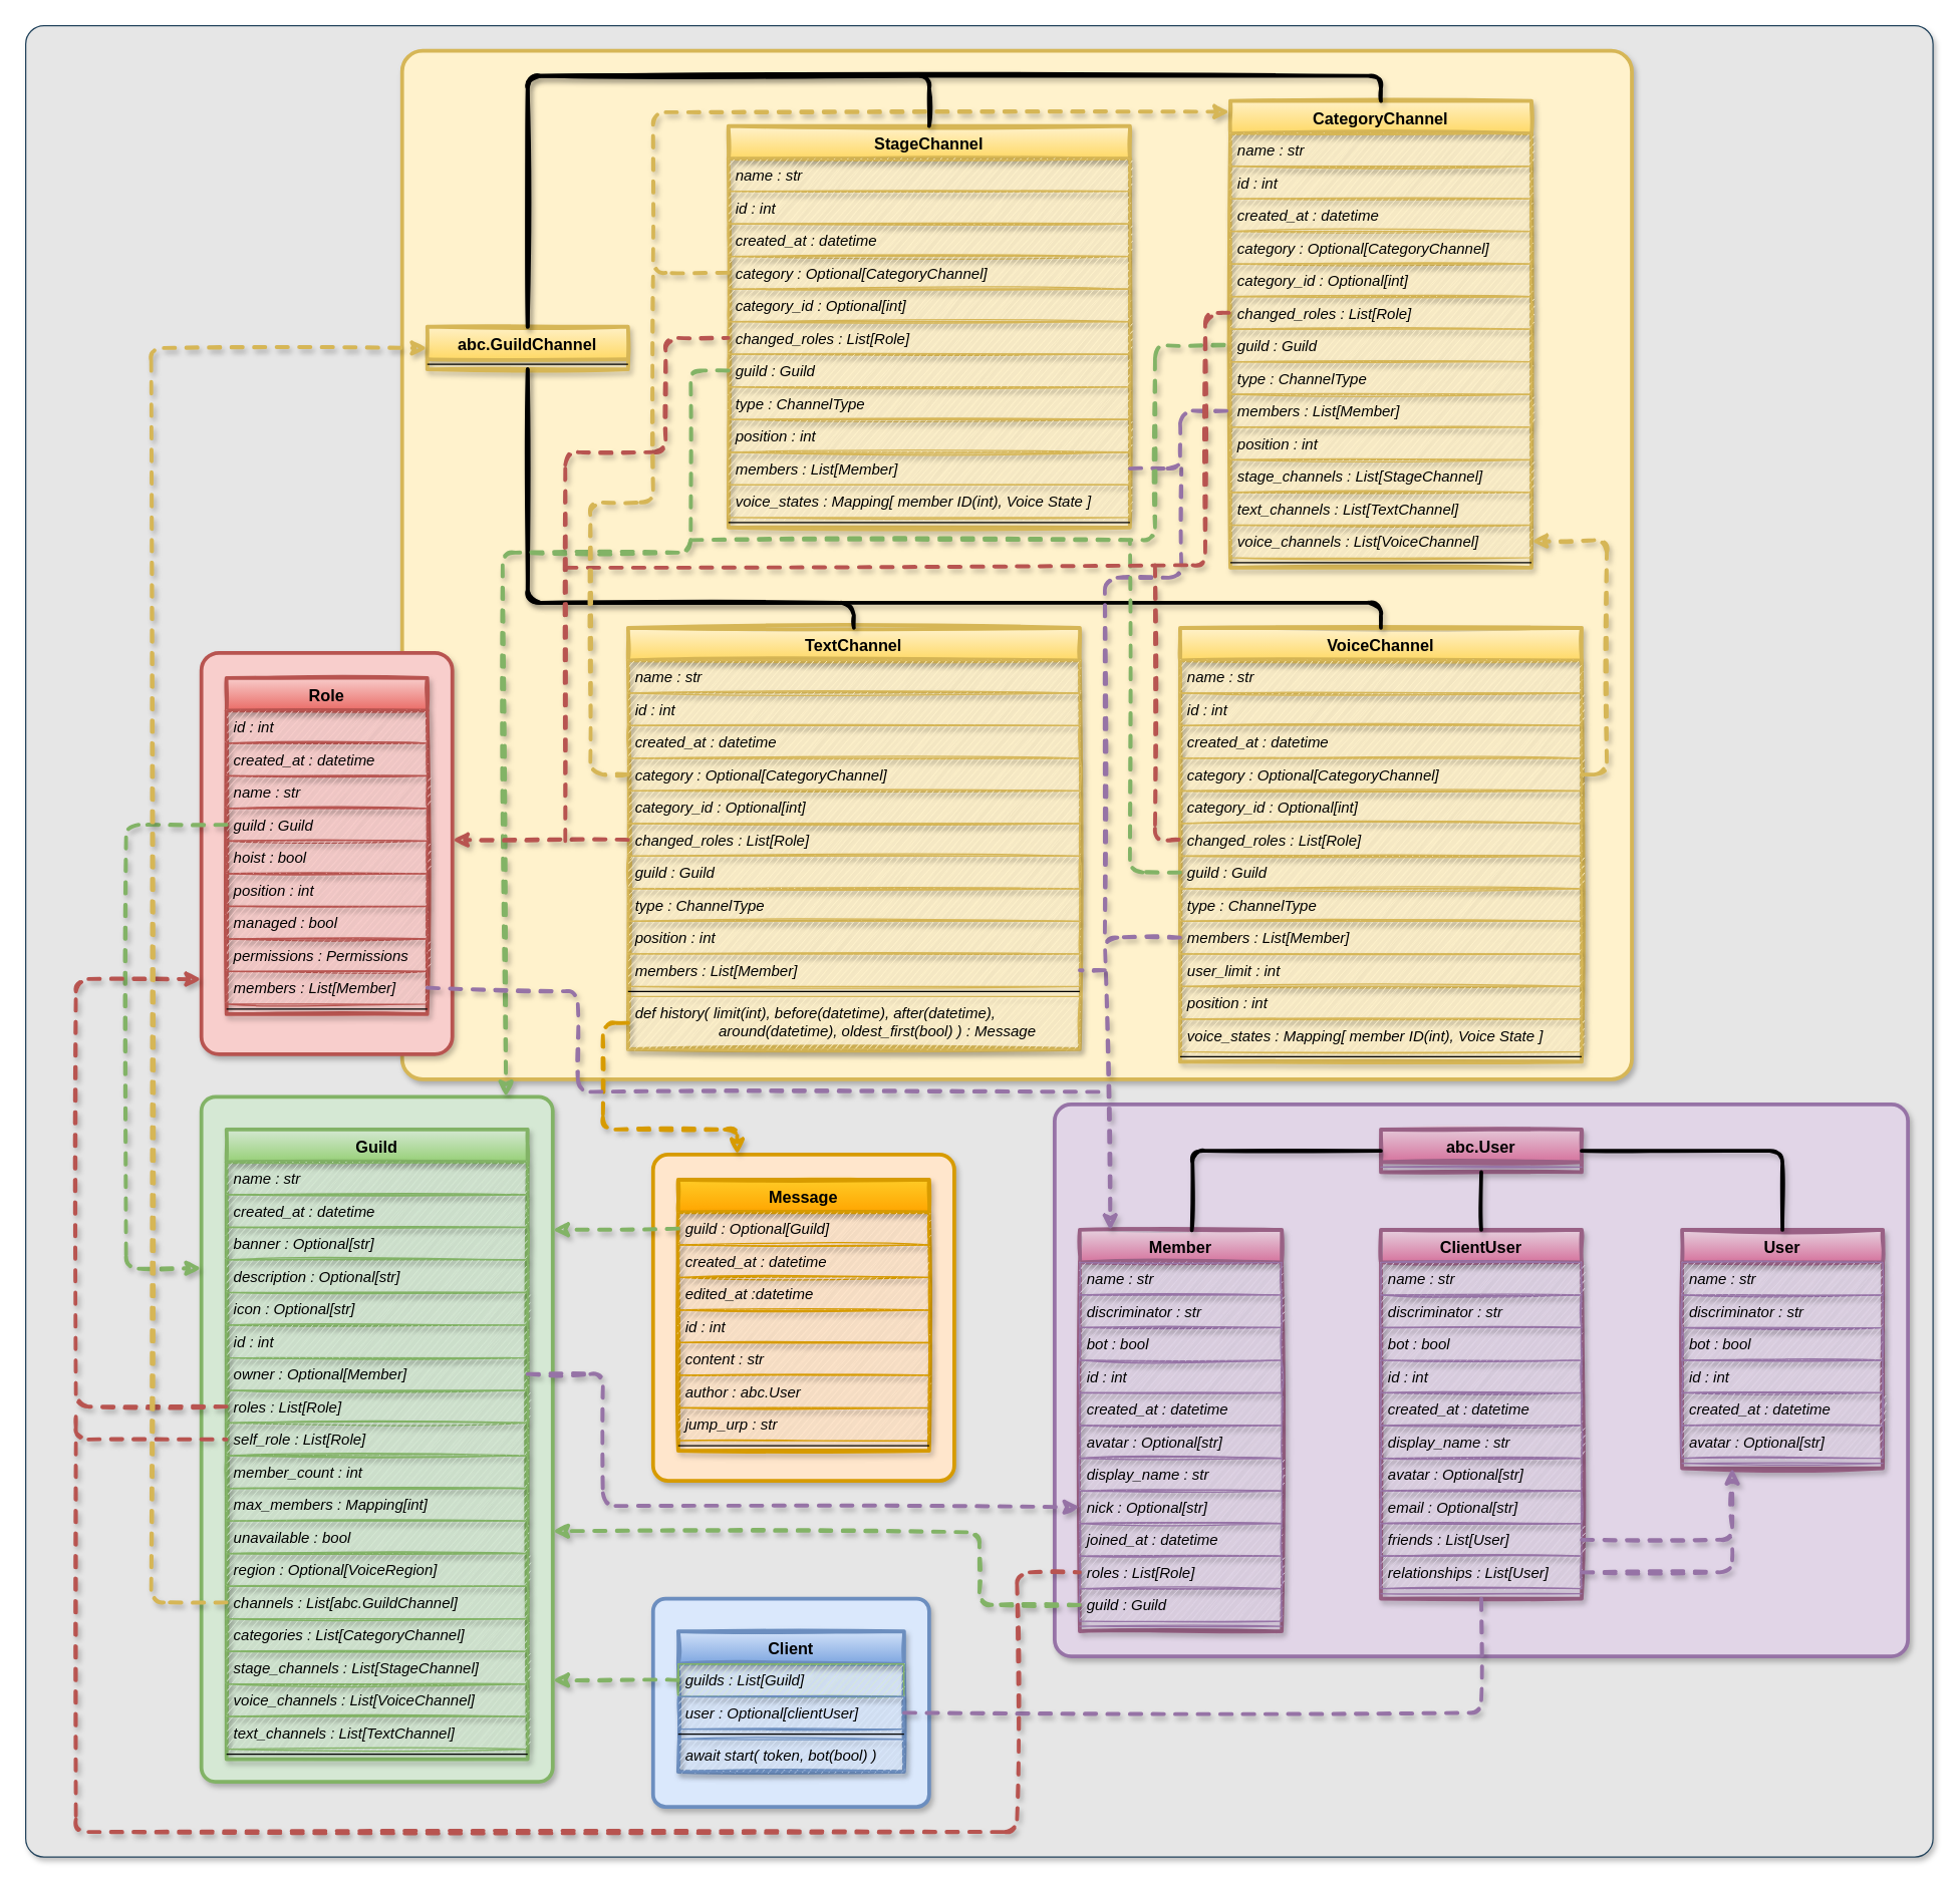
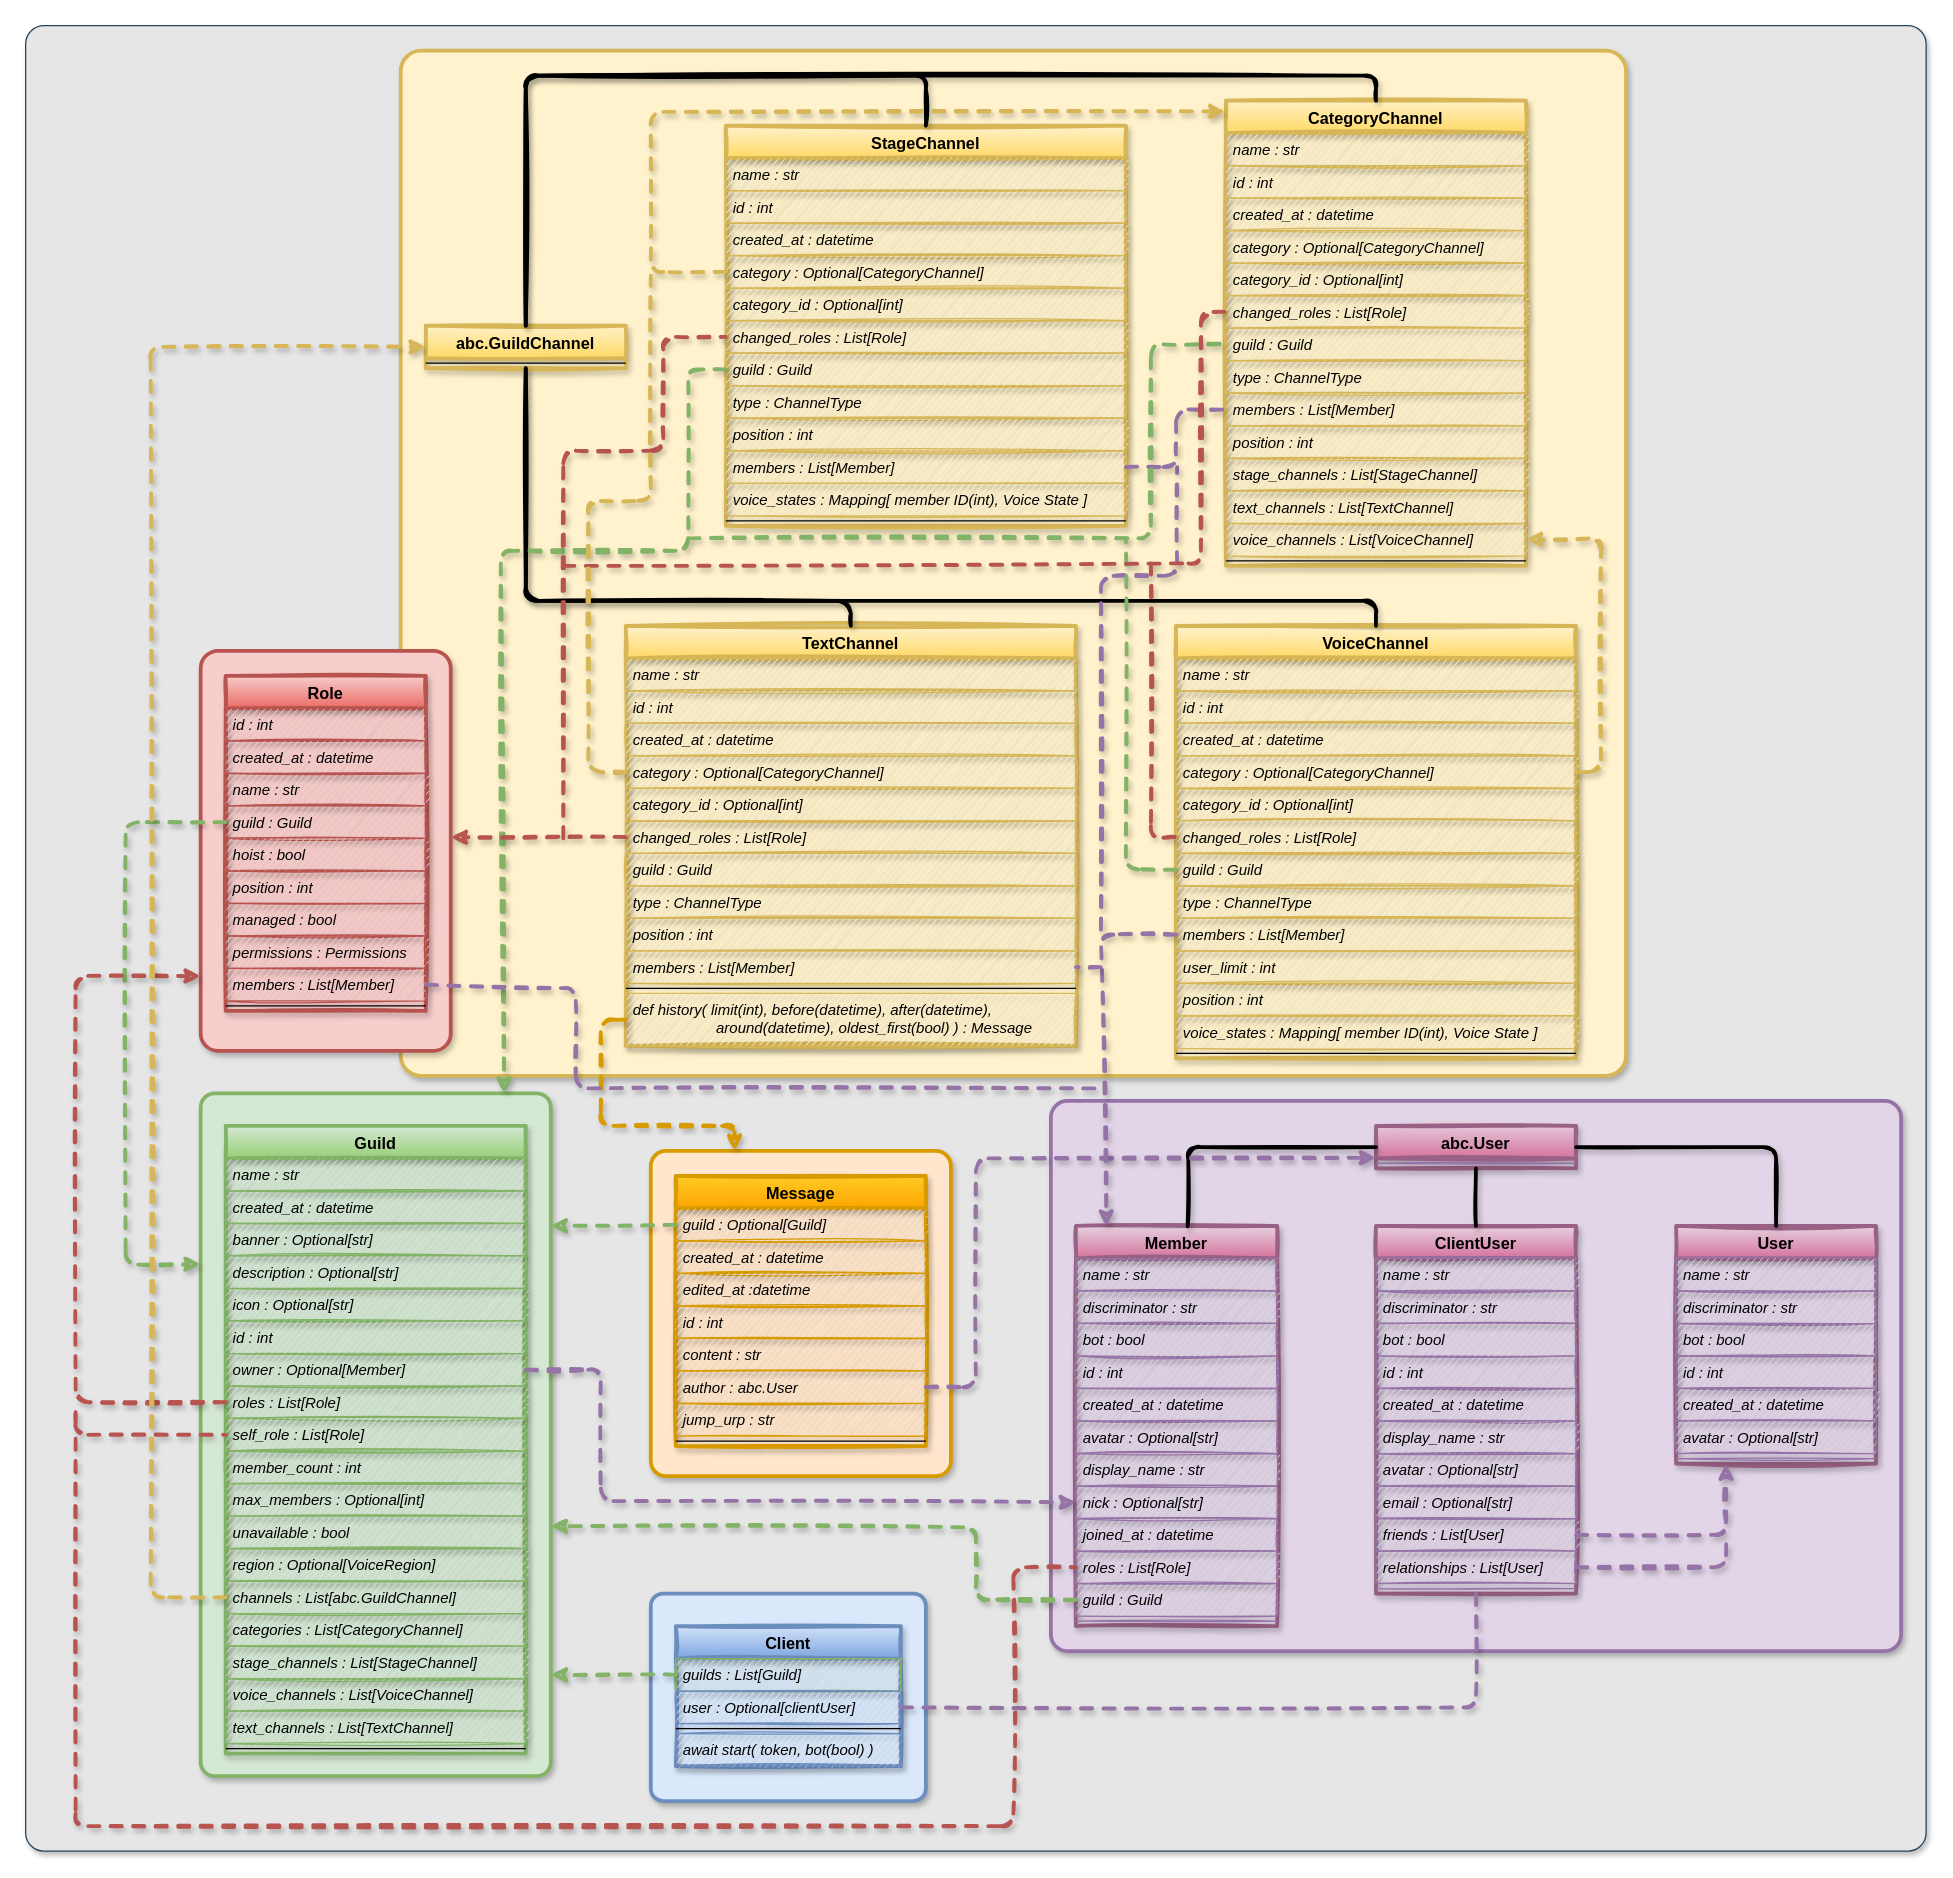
+ <mxCell id="159" value="" style="endArrow=classic;html=1;shadow=1;sketch=1;fontSize=13;strokeColor=#9673a6;strokeWidth=3;entryX=0;entryY=0.75;entryDx=0;entryDy=0;exitX=1;exitY=0.5;exitDx=0;exitDy=0;fillColor=#e1d5e7;endFill=0;dashed=1;rounded=1;" parent="1" source="53" target="66" edge="1"><mxGeometry width="50" height="50" relative="1" as="geometry"><mxPoint x="739.8" y="1114.69" as="sourcePoint" /><mxPoint x="840" y="920.002" as="targetPoint" /><Array as="points"><mxPoint x="780" y="1109" /><mxPoint x="780" y="926" /></Array></mxGeometry></mxCell>
- <mxCell id="25" value="max_members : Mapping[int]" style="text;strokeColor=#82b366;fillColor=#d5e8d4;align=left;verticalAlign=top;spacingLeft=4;spacingRight=4;overflow=hidden;rotatable=0;points=[[0,0.5],[1,0.5]];portConstraint=eastwest;fontStyle=2;sketch=1;shadow=1;" parent="14" vertex="1"><mxGeometry y="286" width="240" height="26" as="geometry" /></mxCell>
+ <mxCell id="25" value="max_members : Optional[int]" style="text;strokeColor=#82b366;fillColor=#d5e8d4;align=left;verticalAlign=top;spacingLeft=4;spacingRight=4;overflow=hidden;rotatable=0;points=[[0,0.5],[1,0.5]];portConstraint=eastwest;fontStyle=2;sketch=1;shadow=1;" parent="14" vertex="1"><mxGeometry y="286" width="240" height="26" as="geometry" /></mxCell>
